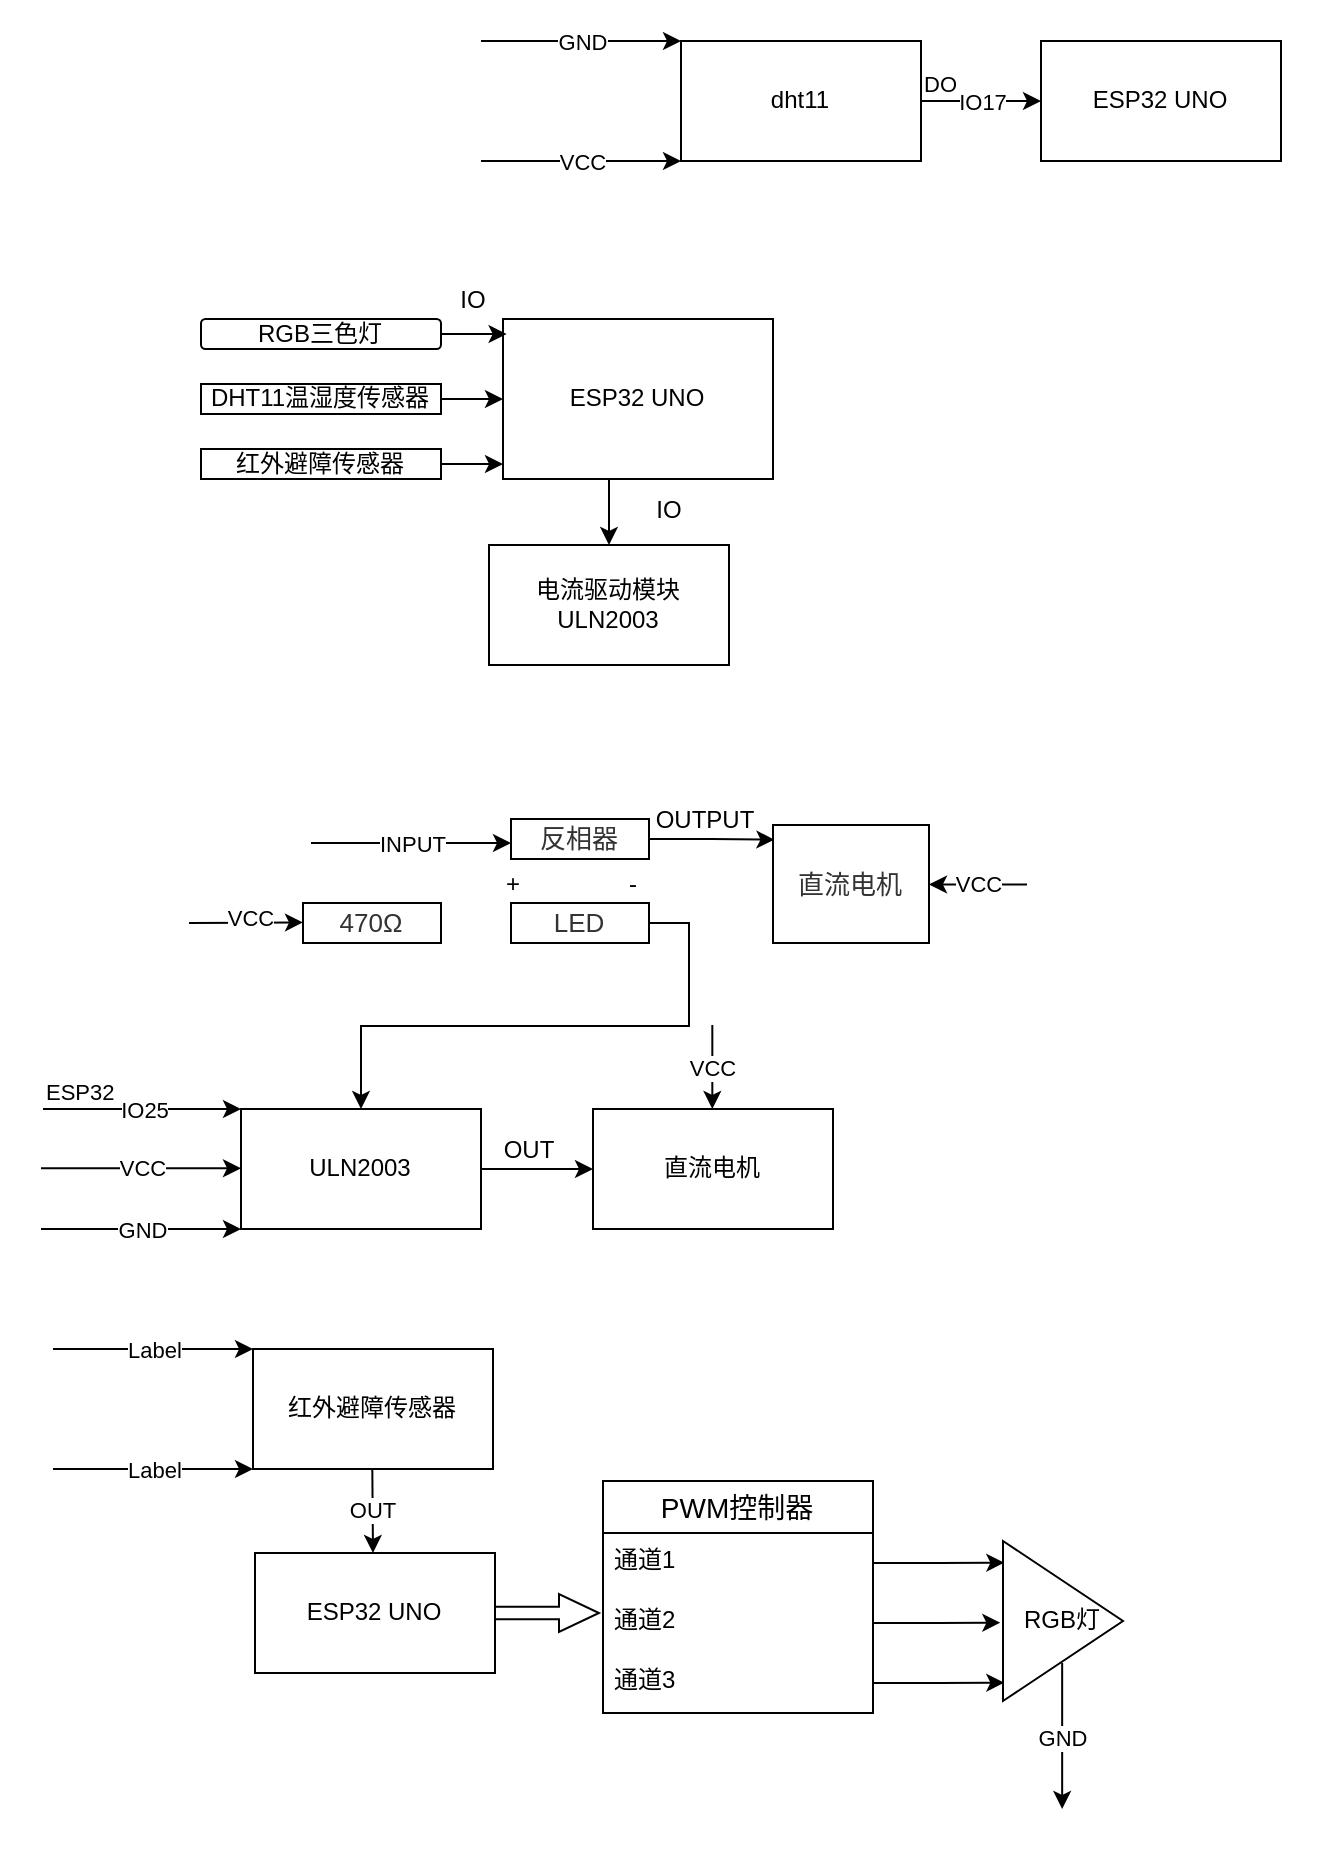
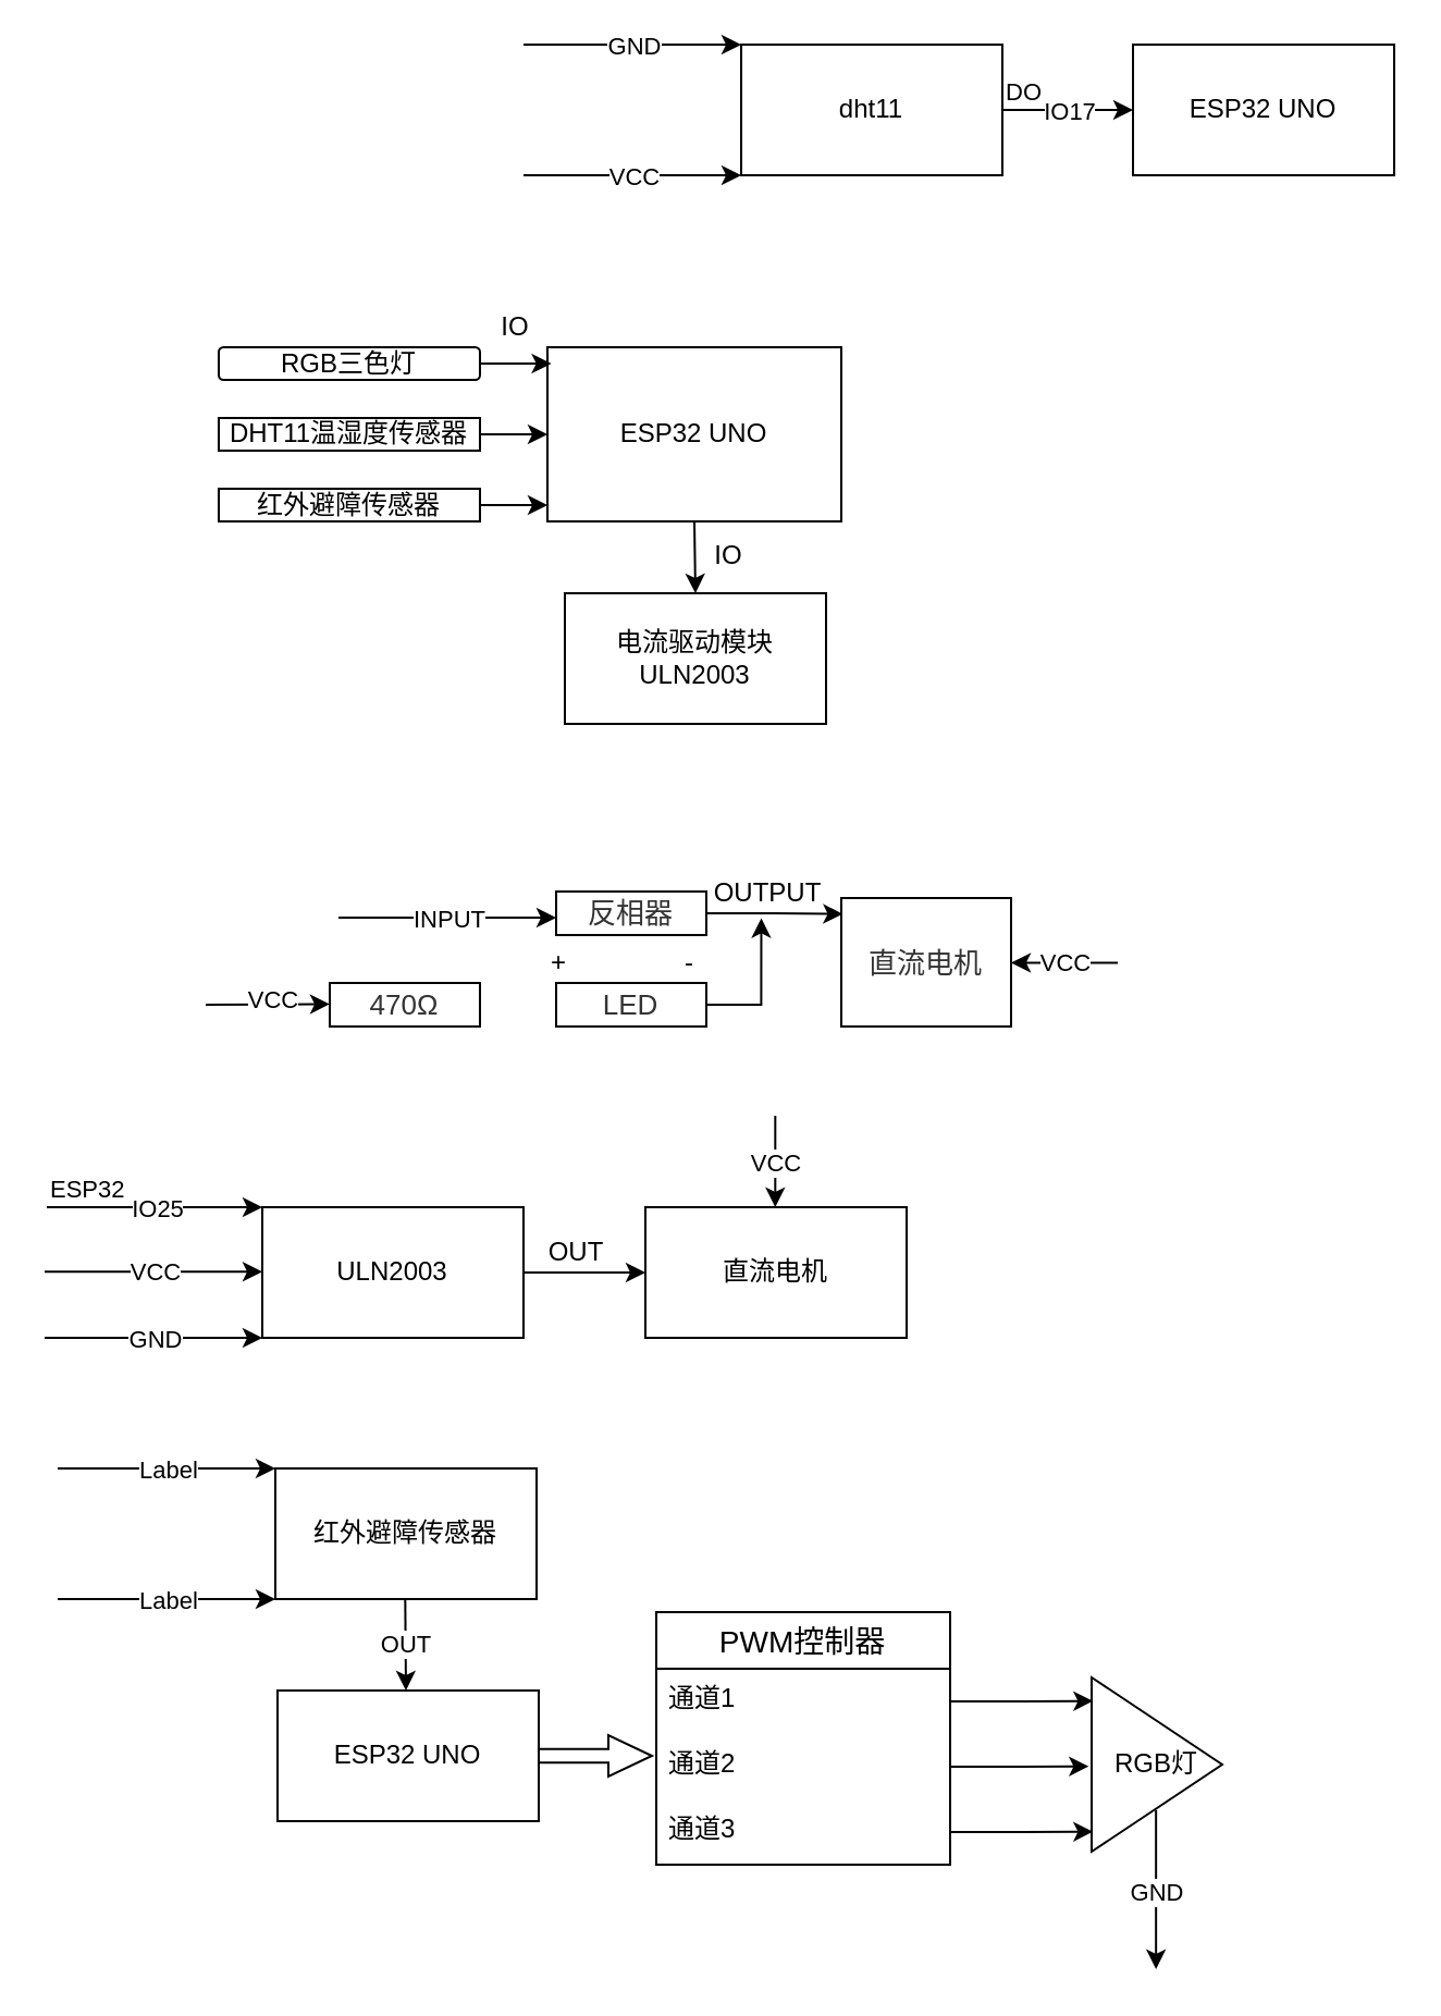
- <mxCell id="20" value="电流驱动模块&lt;br&gt;ULN2003" style="rounded=0;whiteSpace=wrap;html=1;" vertex="1" parent="1"><mxGeometry x="244" y="272" width="120" height="60" as="geometry" /></mxCell>
+ <mxCell id="20" value="电流驱动模块&lt;br&gt;ULN2003" style="rounded=0;whiteSpace=wrap;html=1;" vertex="1" parent="1"><mxGeometry x="259" y="272" width="120" height="60" as="geometry" /></mxCell>
- <mxCell id="25" style="edgeStyle=orthogonalEdgeStyle;rounded=0;orthogonalLoop=1;jettySize=auto;html=1;exitX=1;exitY=0.5;exitDx=0;exitDy=0;" edge="1" parent="1" source="26" target="38"><mxGeometry relative="1" as="geometry"><mxPoint x="350.143" y="417.114" as="targetPoint" /></mxGeometry></mxCell>
+ <mxCell id="25" style="edgeStyle=orthogonalEdgeStyle;rounded=0;orthogonalLoop=1;jettySize=auto;html=1;exitX=1;exitY=0.5;exitDx=0;exitDy=0;entryX=0.454;entryY=1.124;entryDx=0;entryDy=0;entryPerimeter=0;" edge="1" parent="1" source="26" target="36"><mxGeometry relative="1" as="geometry"><mxPoint x="350.143" y="417.114" as="targetPoint" /></mxGeometry></mxCell>
